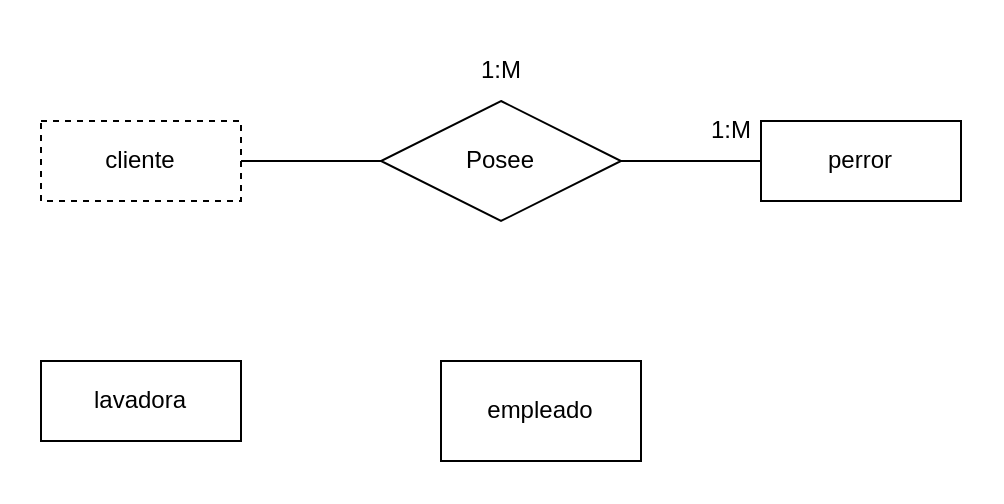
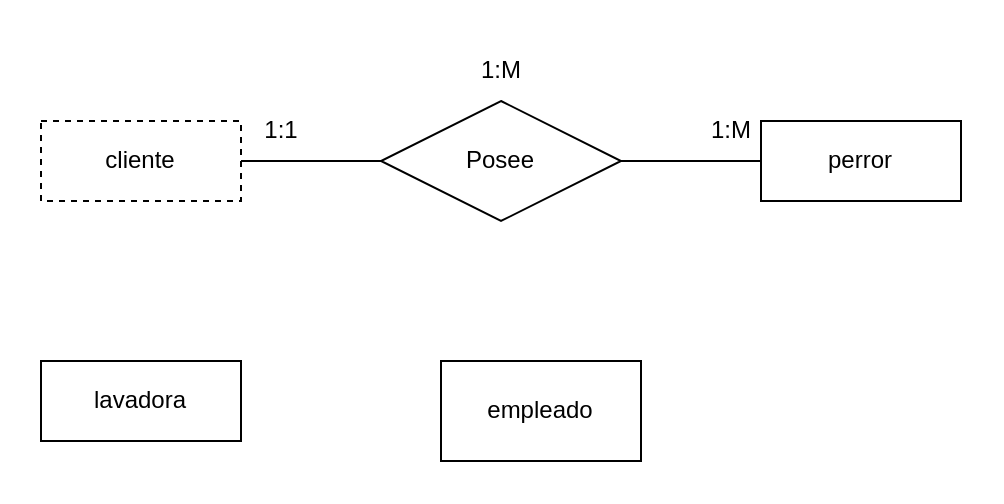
+ <mxCell id="10" value="1:1" style="text;html=1;align=center;verticalAlign=middle;resizable=0;points=[];autosize=1;strokeColor=none;fillColor=none;" vertex="1" parent="1"><mxGeometry x="120" y="50" width="40" height="30" as="geometry" /></mxCell>
